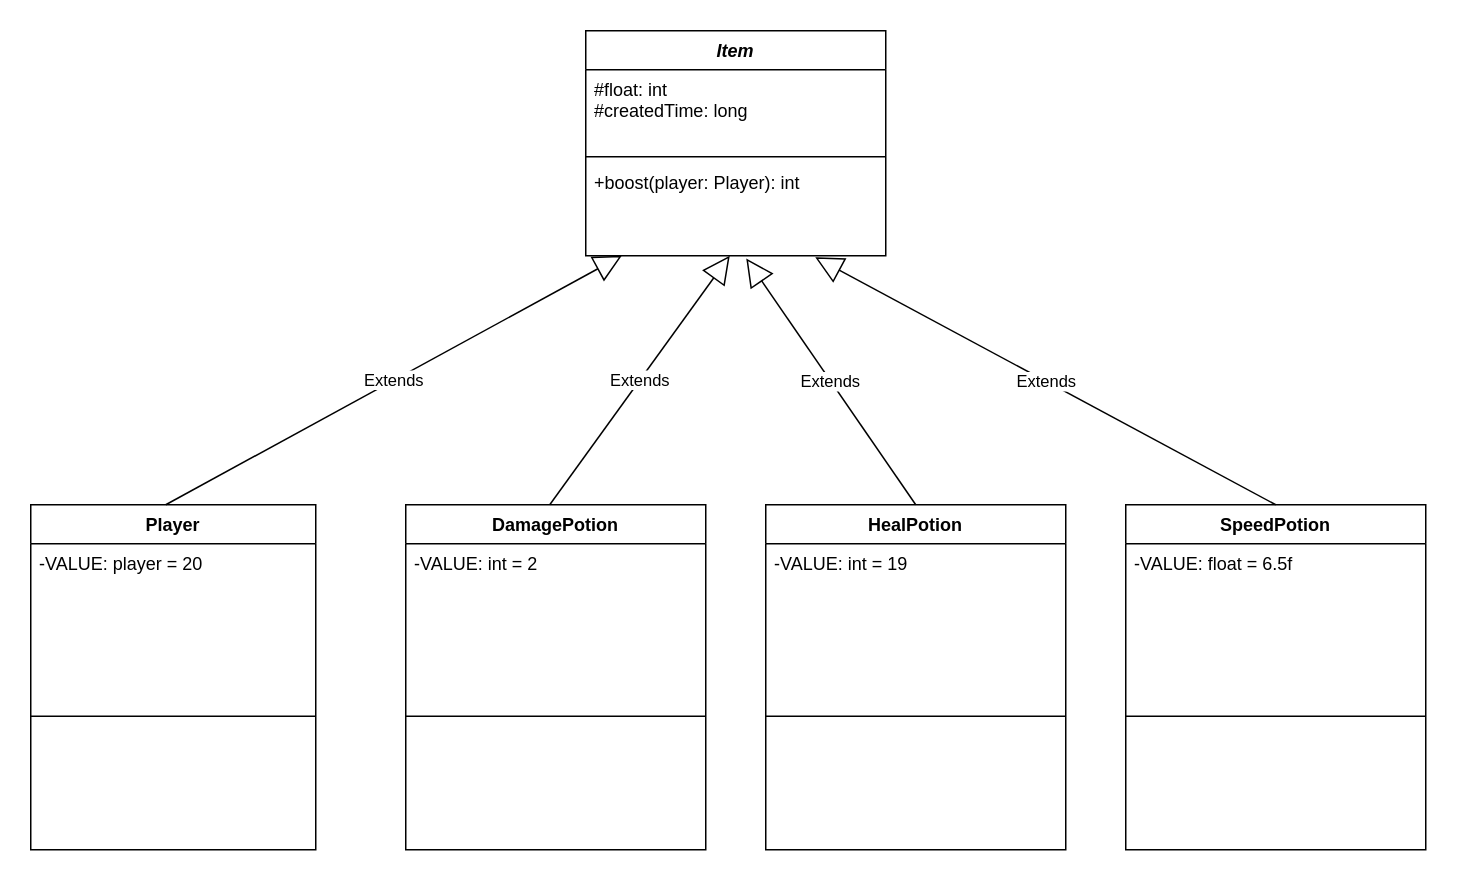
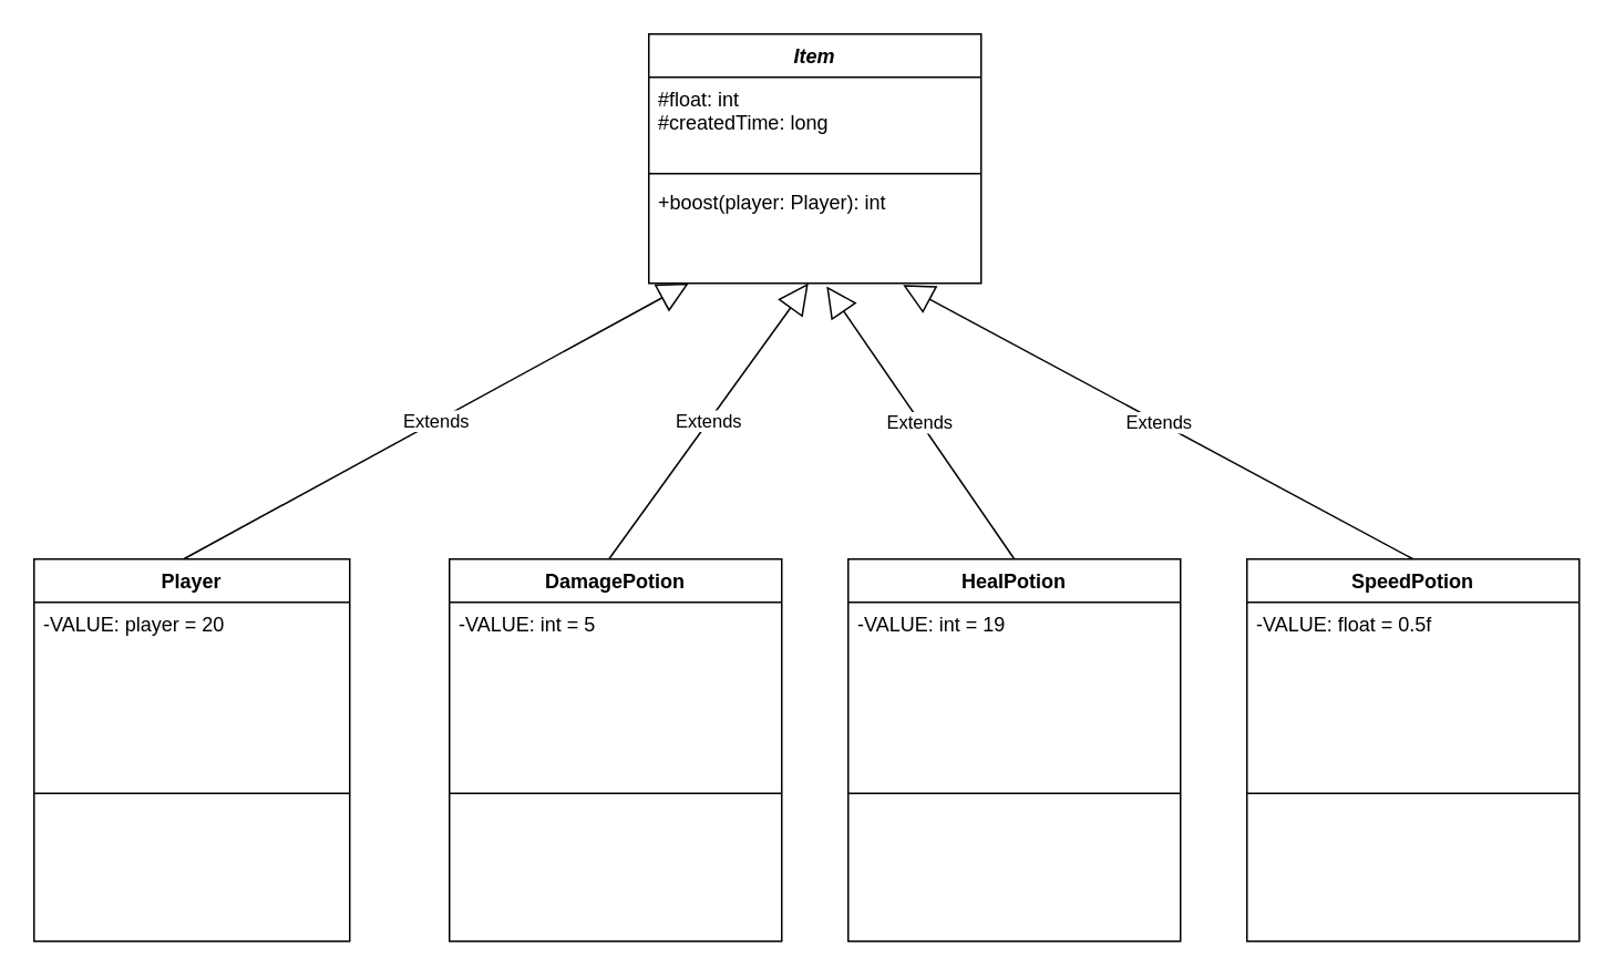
- <mxCell id="8" value="-VALUE: int = 2" style="text;strokeColor=none;fillColor=none;align=left;verticalAlign=top;spacingLeft=4;spacingRight=4;overflow=hidden;rotatable=0;points=[[0,0.5],[1,0.5]];portConstraint=eastwest;" parent="6" vertex="1"><mxGeometry y="26" width="200" height="26" as="geometry" /></mxCell>
+ <mxCell id="8" value="-VALUE: int = 5" style="text;strokeColor=none;fillColor=none;align=left;verticalAlign=top;spacingLeft=4;spacingRight=4;overflow=hidden;rotatable=0;points=[[0,0.5],[1,0.5]];portConstraint=eastwest;" parent="6" vertex="1"><mxGeometry y="26" width="200" height="26" as="geometry" /></mxCell>
- <mxCell id="20" value="-VALUE: float = 6.5f" style="text;strokeColor=none;fillColor=none;align=left;verticalAlign=top;spacingLeft=4;spacingRight=4;overflow=hidden;rotatable=0;points=[[0,0.5],[1,0.5]];portConstraint=eastwest;" parent="18" vertex="1"><mxGeometry y="26" width="200" height="26" as="geometry" /></mxCell>
+ <mxCell id="20" value="-VALUE: float = 0.5f" style="text;strokeColor=none;fillColor=none;align=left;verticalAlign=top;spacingLeft=4;spacingRight=4;overflow=hidden;rotatable=0;points=[[0,0.5],[1,0.5]];portConstraint=eastwest;" parent="18" vertex="1"><mxGeometry y="26" width="200" height="26" as="geometry" /></mxCell>
